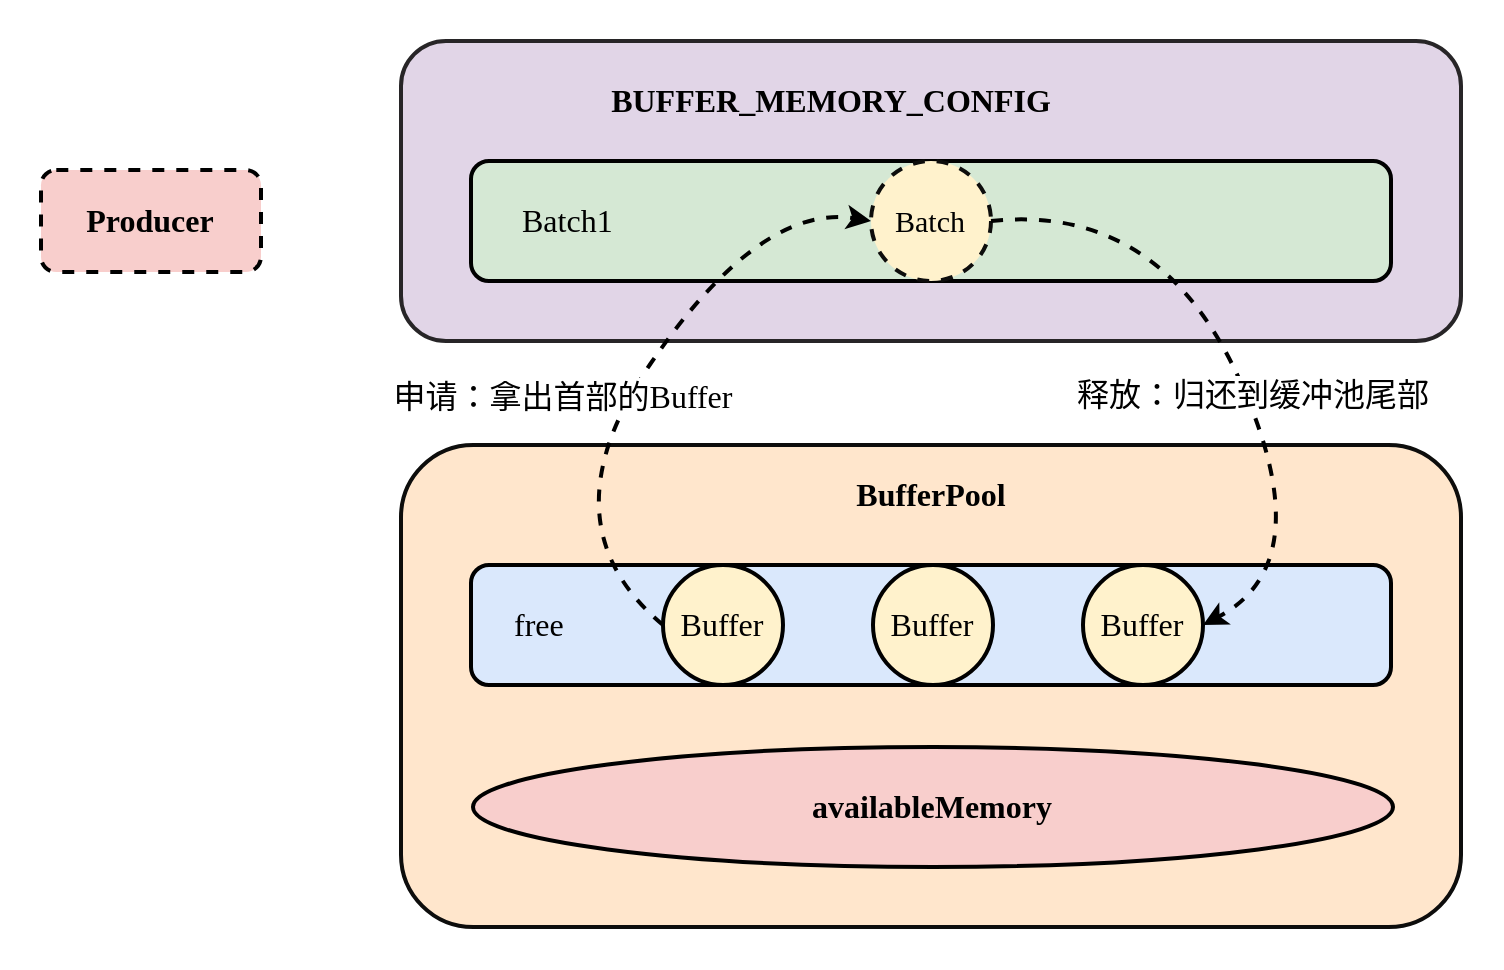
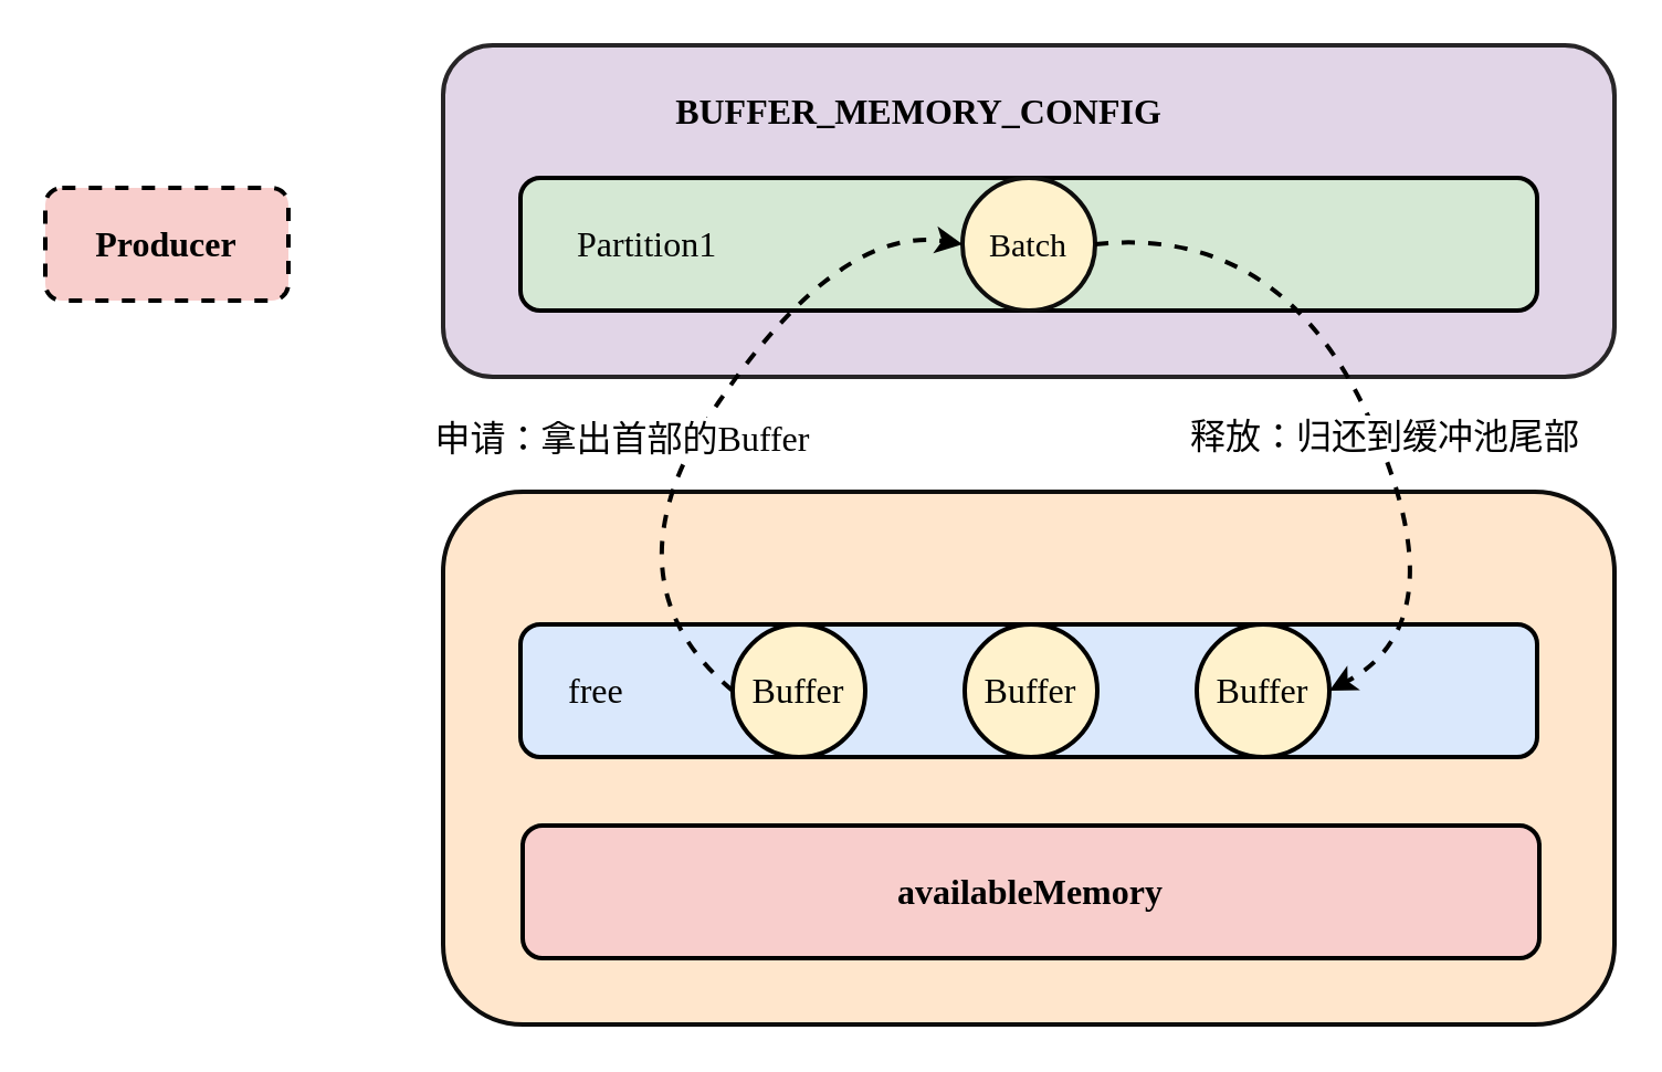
- <mxCell id="3" value="&lt;font face=&quot;Times New Roman&quot; style=&quot;font-size: 16px;&quot;&gt;&amp;nbsp; &amp;nbsp; &amp;nbsp; &lt;font style=&quot;font-size: 16px;&quot;&gt;Batch1&lt;/font&gt;&lt;/font&gt;" style="rounded=1;whiteSpace=wrap;html=1;fillColor=#d5e8d4;strokeColor=#000000;align=left;strokeWidth=2;" vertex="1" parent="1"><mxGeometry x="235" y="80" width="460" height="60" as="geometry" /></mxCell>
+ <mxCell id="3" value="&lt;font face=&quot;Times New Roman&quot; style=&quot;font-size: 16px;&quot;&gt;&amp;nbsp; &amp;nbsp; &amp;nbsp; &lt;font style=&quot;font-size: 16px;&quot;&gt;Partition1&lt;/font&gt;&lt;/font&gt;" style="rounded=1;whiteSpace=wrap;html=1;fillColor=#d5e8d4;strokeColor=#000000;align=left;strokeWidth=2;" vertex="1" parent="1"><mxGeometry x="235" y="80" width="460" height="60" as="geometry" /></mxCell>
- <mxCell id="5" value="&lt;font face=&quot;Times New Roman&quot; style=&quot;font-size: 15px;&quot;&gt;Batch&lt;/font&gt;" style="ellipse;whiteSpace=wrap;html=1;aspect=fixed;fillColor=#fff2cc;strokeColor=#0d0d0c;strokeWidth=2;dashed=1;" vertex="1" parent="1"><mxGeometry x="435" y="80" width="60" height="60" as="geometry" /></mxCell>
+ <mxCell id="5" value="&lt;font face=&quot;Times New Roman&quot; style=&quot;font-size: 15px;&quot;&gt;Batch&lt;/font&gt;" style="ellipse;whiteSpace=wrap;html=1;aspect=fixed;fillColor=#fff2cc;strokeColor=#0d0d0c;strokeWidth=2;" vertex="1" parent="1"><mxGeometry x="435" y="80" width="60" height="60" as="geometry" /></mxCell>
- <mxCell id="8" value="&lt;b&gt;&lt;font style=&quot;font-size: 16px;&quot; face=&quot;Times New Roman&quot;&gt;BufferPool&lt;/font&gt;&lt;/b&gt;" style="text;html=1;align=center;verticalAlign=middle;resizable=0;points=[];autosize=1;strokeColor=none;fillColor=none;" vertex="1" parent="1"><mxGeometry x="415" y="232" width="100" height="30" as="geometry" /></mxCell>
- <mxCell id="10" value="&lt;b&gt;&lt;font style=&quot;font-size: 16px;&quot; face=&quot;Times New Roman&quot;&gt;availableMemory&lt;/font&gt;&lt;/b&gt;" style="ellipse;whiteSpace=wrap;html=1;fillColor=#f8cecc;strokeColor=#000000;strokeWidth=2;" vertex="1" parent="1"><mxGeometry x="236" y="373" width="460" height="60" as="geometry" /></mxCell>
+ <mxCell id="10" value="&lt;b&gt;&lt;font style=&quot;font-size: 16px;&quot; face=&quot;Times New Roman&quot;&gt;availableMemory&lt;/font&gt;&lt;/b&gt;" style="rounded=1;whiteSpace=wrap;html=1;fillColor=#f8cecc;strokeColor=#000000;strokeWidth=2;" vertex="1" parent="1"><mxGeometry x="236" y="373" width="460" height="60" as="geometry" /></mxCell>
